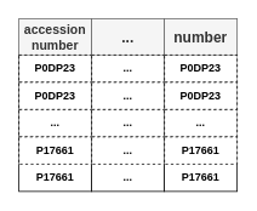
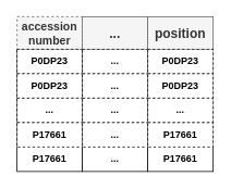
- <mxCell id="3" value="&lt;p&gt;&lt;font style=&quot;font-size: 14px;&quot;&gt;&lt;b&gt;accession number&lt;br&gt;&lt;/b&gt;&lt;/font&gt;&lt;/p&gt;" style="rounded=0;whiteSpace=wrap;html=1;fillColor=#f5f5f5;fontColor=#333333;strokeColor=#666666;" vertex="1" parent="2"><mxGeometry width="80" height="40" as="geometry" /></mxCell>
+ <mxCell id="3" value="&lt;p&gt;&lt;font style=&quot;font-size: 14px;&quot;&gt;&lt;b&gt;accession number&lt;br&gt;&lt;/b&gt;&lt;/font&gt;&lt;/p&gt;" style="rounded=0;whiteSpace=wrap;html=1;fillColor=#f5f5f5;fontColor=#333333;strokeColor=#666666;dashed=1;" vertex="1" parent="2"><mxGeometry width="80" height="40" as="geometry" /></mxCell>
- <mxCell id="19" value="&lt;p&gt;&lt;font style=&quot;font-size: 16px;&quot;&gt;&lt;b&gt;number&lt;/b&gt;&lt;/font&gt;&lt;/p&gt;" style="rounded=0;whiteSpace=wrap;html=1;fillColor=#f5f5f5;fontColor=#333333;strokeColor=#666666;" vertex="1" parent="18"><mxGeometry width="80" height="40" as="geometry" /></mxCell>
+ <mxCell id="19" value="&lt;p&gt;&lt;font style=&quot;font-size: 16px;&quot;&gt;&lt;b&gt;position&lt;/b&gt;&lt;/font&gt;&lt;/p&gt;" style="rounded=0;whiteSpace=wrap;html=1;fillColor=#f5f5f5;fontColor=#333333;strokeColor=#666666;" vertex="1" parent="18"><mxGeometry width="80" height="40" as="geometry" /></mxCell>
